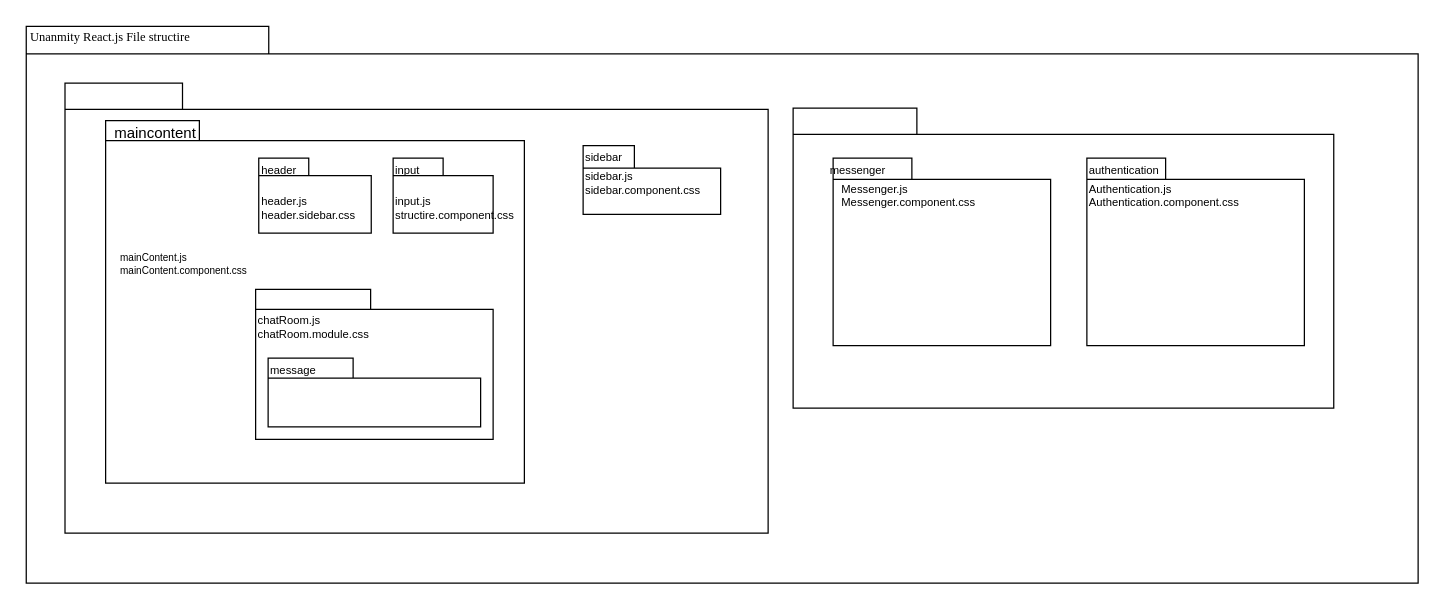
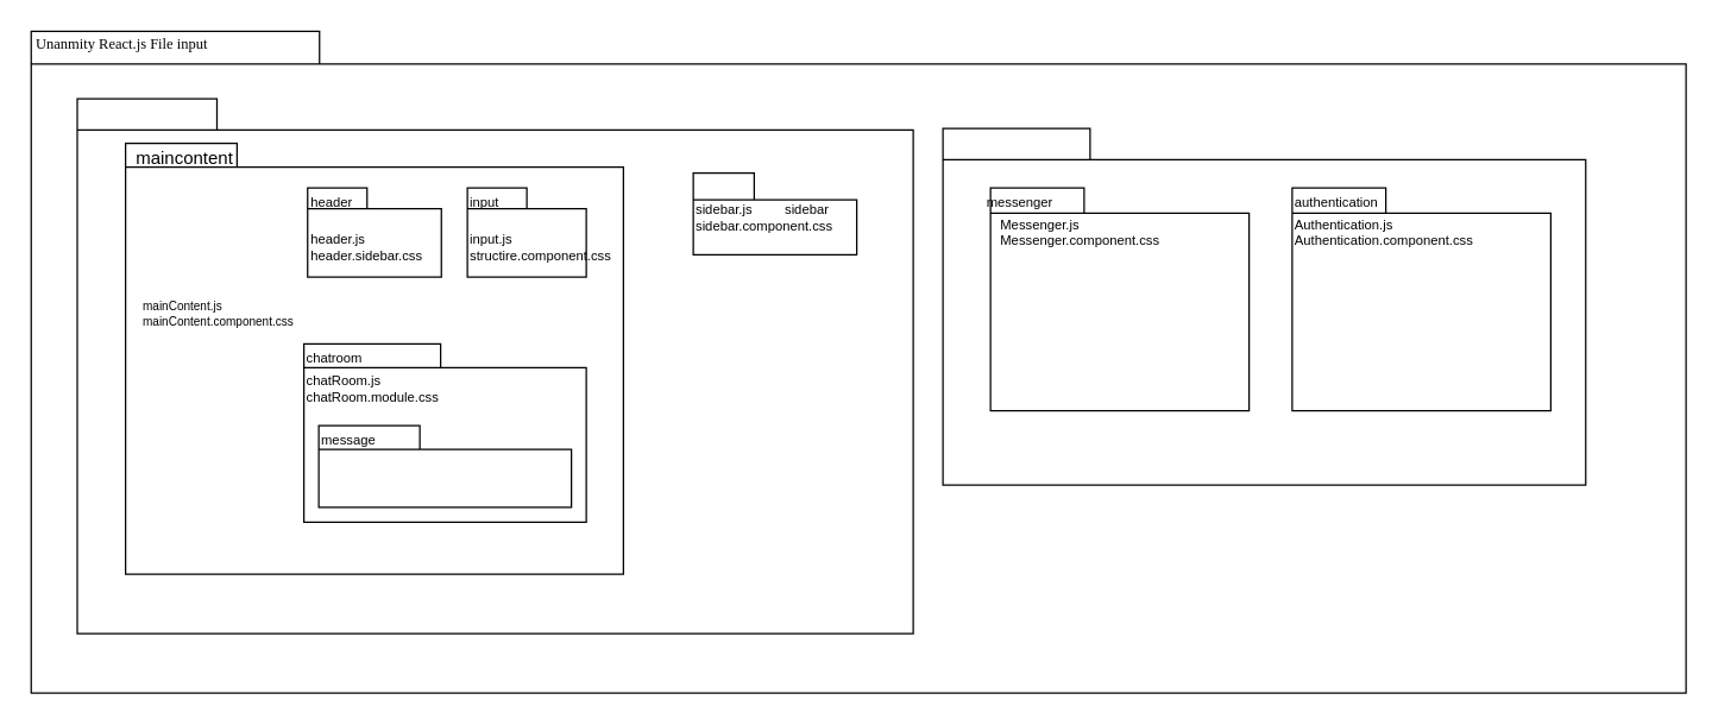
- <mxCell id="3" value="Unanmity React.js File structire" style="text;html=1;align=left;verticalAlign=top;spacingTop=-4;fontSize=10;fontFamily=Verdana" parent="1" vertex="1"><mxGeometry x="21.5" y="20.5" width="130" height="20" as="geometry" /></mxCell>
+ <mxCell id="3" value="Unanmity React.js File input" style="text;html=1;align=left;verticalAlign=top;spacingTop=-4;fontSize=10;fontFamily=Verdana" parent="1" vertex="1"><mxGeometry x="21.5" y="20.5" width="130" height="20" as="geometry" /></mxCell>
- <mxCell id="20" value="sidebar" style="text;html=1;strokeColor=none;fillColor=none;align=left;verticalAlign=middle;whiteSpace=wrap;rounded=0;fontSize=9;" parent="1" vertex="1"><mxGeometry x="466" y="116" width="40" height="20" as="geometry" /></mxCell>
+ <mxCell id="20" value="sidebar" style="text;html=1;strokeColor=none;fillColor=none;align=left;verticalAlign=middle;whiteSpace=wrap;rounded=0;fontSize=9;" parent="1" vertex="1"><mxGeometry x="526" y="131" width="40" height="20" as="geometry" /></mxCell>
+ <mxCell id="15" value="chatroom" style="text;html=1;strokeColor=none;fillColor=none;align=left;verticalAlign=middle;whiteSpace=wrap;rounded=0;fontSize=9;" parent="1" vertex="1"><mxGeometry x="204" y="231" width="40" height="20" as="geometry" /></mxCell>
